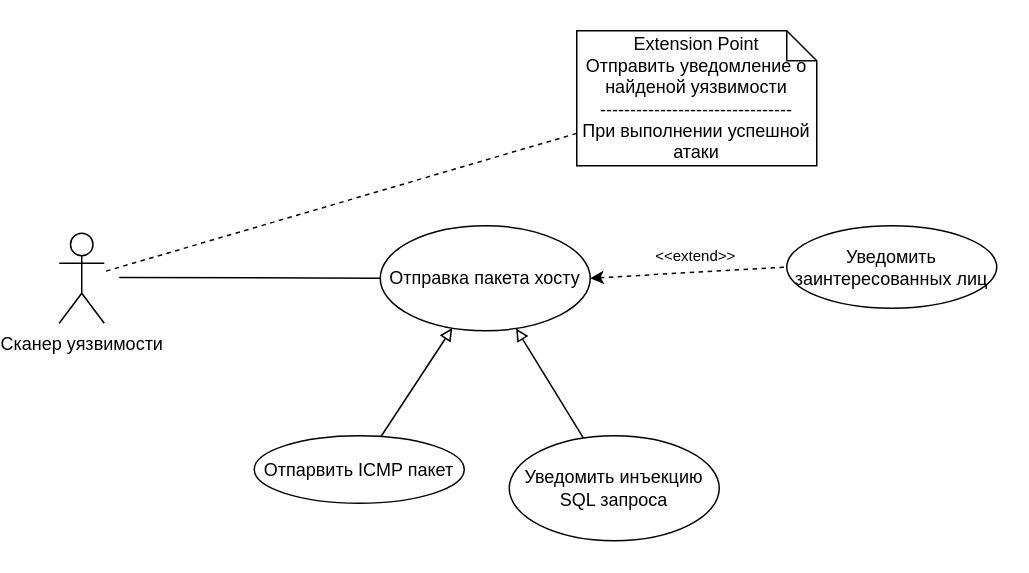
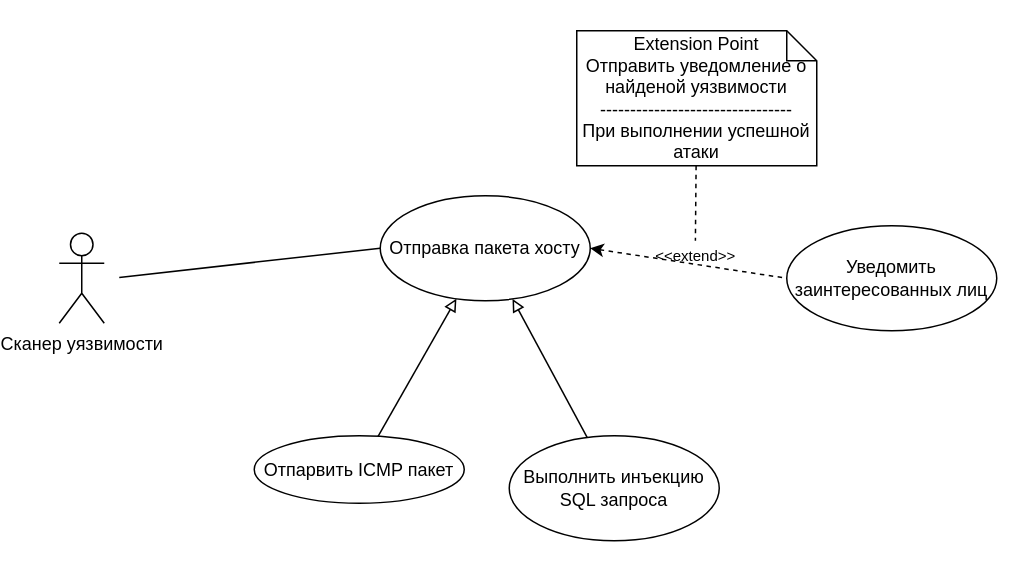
- <mxCell id="12" style="edgeStyle=none;rounded=0;orthogonalLoop=1;jettySize=auto;html=1;startArrow=none;startFill=0;endArrow=none;endFill=0;dashed=1;" parent="1" source="13" target="2" edge="1"><mxGeometry relative="1" as="geometry" /></mxCell>
+ <mxCell id="12" style="edgeStyle=none;rounded=0;orthogonalLoop=1;jettySize=auto;html=1;startArrow=none;startFill=0;endArrow=none;endFill=0;dashed=1;" parent="1" source="13" target="11" edge="1"><mxGeometry relative="1" as="geometry" /></mxCell>
- <mxCell id="10" value="Уведомить заинтересованных лиц" style="ellipse;whiteSpace=wrap;html=1;" parent="1" vertex="1"><mxGeometry x="505" y="150" width="140" height="55" as="geometry" /></mxCell>
+ <mxCell id="10" value="Уведомить заинтересованных лиц" style="ellipse;whiteSpace=wrap;html=1;" parent="1" vertex="1"><mxGeometry x="505" y="150" width="140" height="70" as="geometry" /></mxCell>
- <mxCell id="5" value="Отправка пакета хосту" style="ellipse;whiteSpace=wrap;html=1;" parent="1" vertex="1"><mxGeometry x="234" y="150" width="140" height="70" as="geometry" /></mxCell>
+ <mxCell id="5" value="Отправка пакета хосту" style="ellipse;whiteSpace=wrap;html=1;" parent="1" vertex="1"><mxGeometry x="234" y="130" width="140" height="70" as="geometry" /></mxCell>
- <mxCell id="7" value="Уведомить инъекцию SQL запроса" style="ellipse;whiteSpace=wrap;html=1;" parent="1" vertex="1"><mxGeometry x="320" y="290" width="140" height="70" as="geometry" /></mxCell>
+ <mxCell id="7" value="Выполнить инъекцию SQL запроса" style="ellipse;whiteSpace=wrap;html=1;" parent="1" vertex="1"><mxGeometry x="320" y="290" width="140" height="70" as="geometry" /></mxCell>
